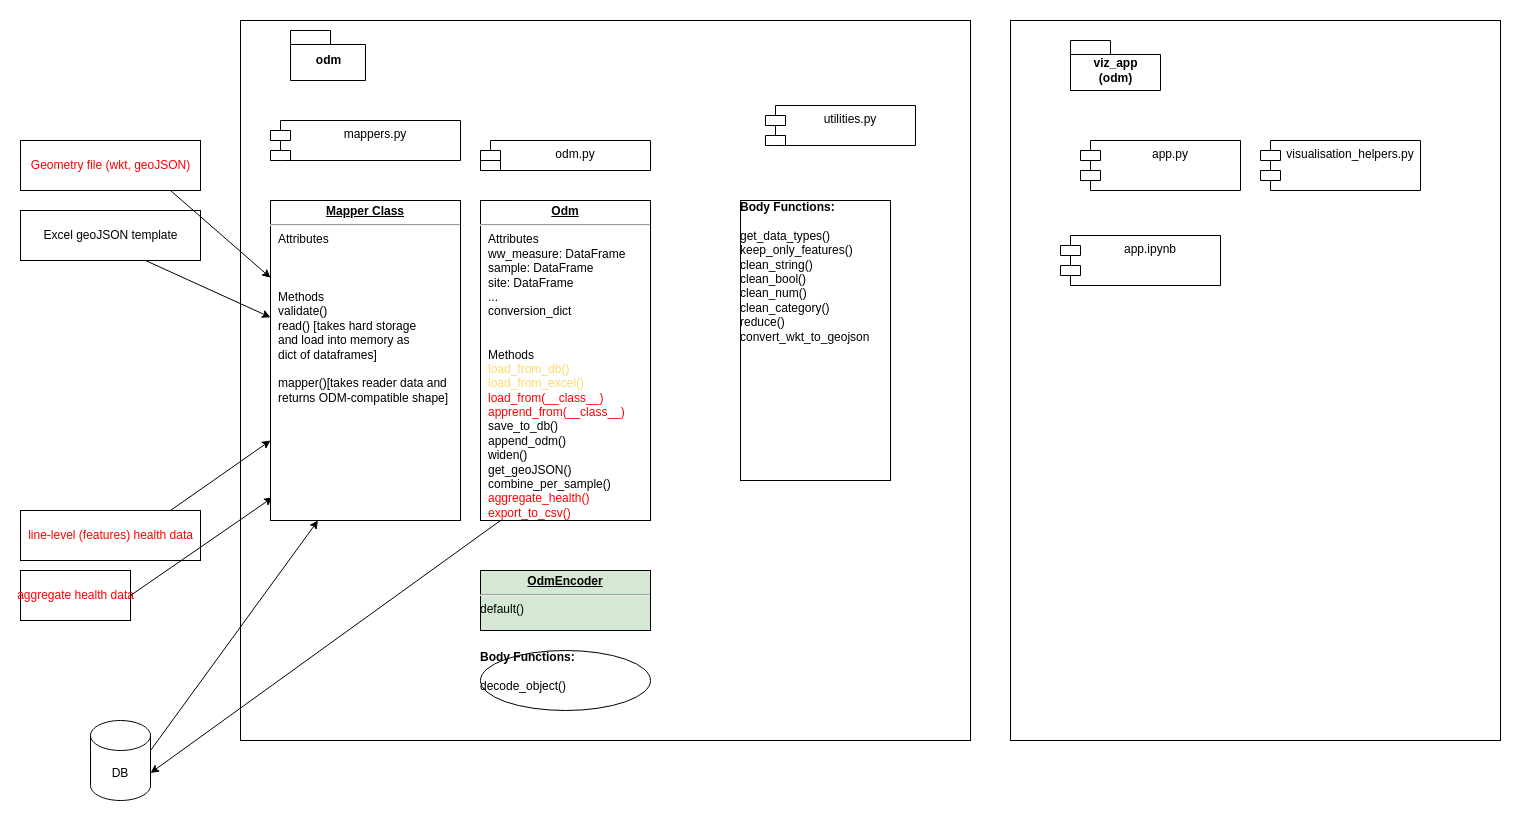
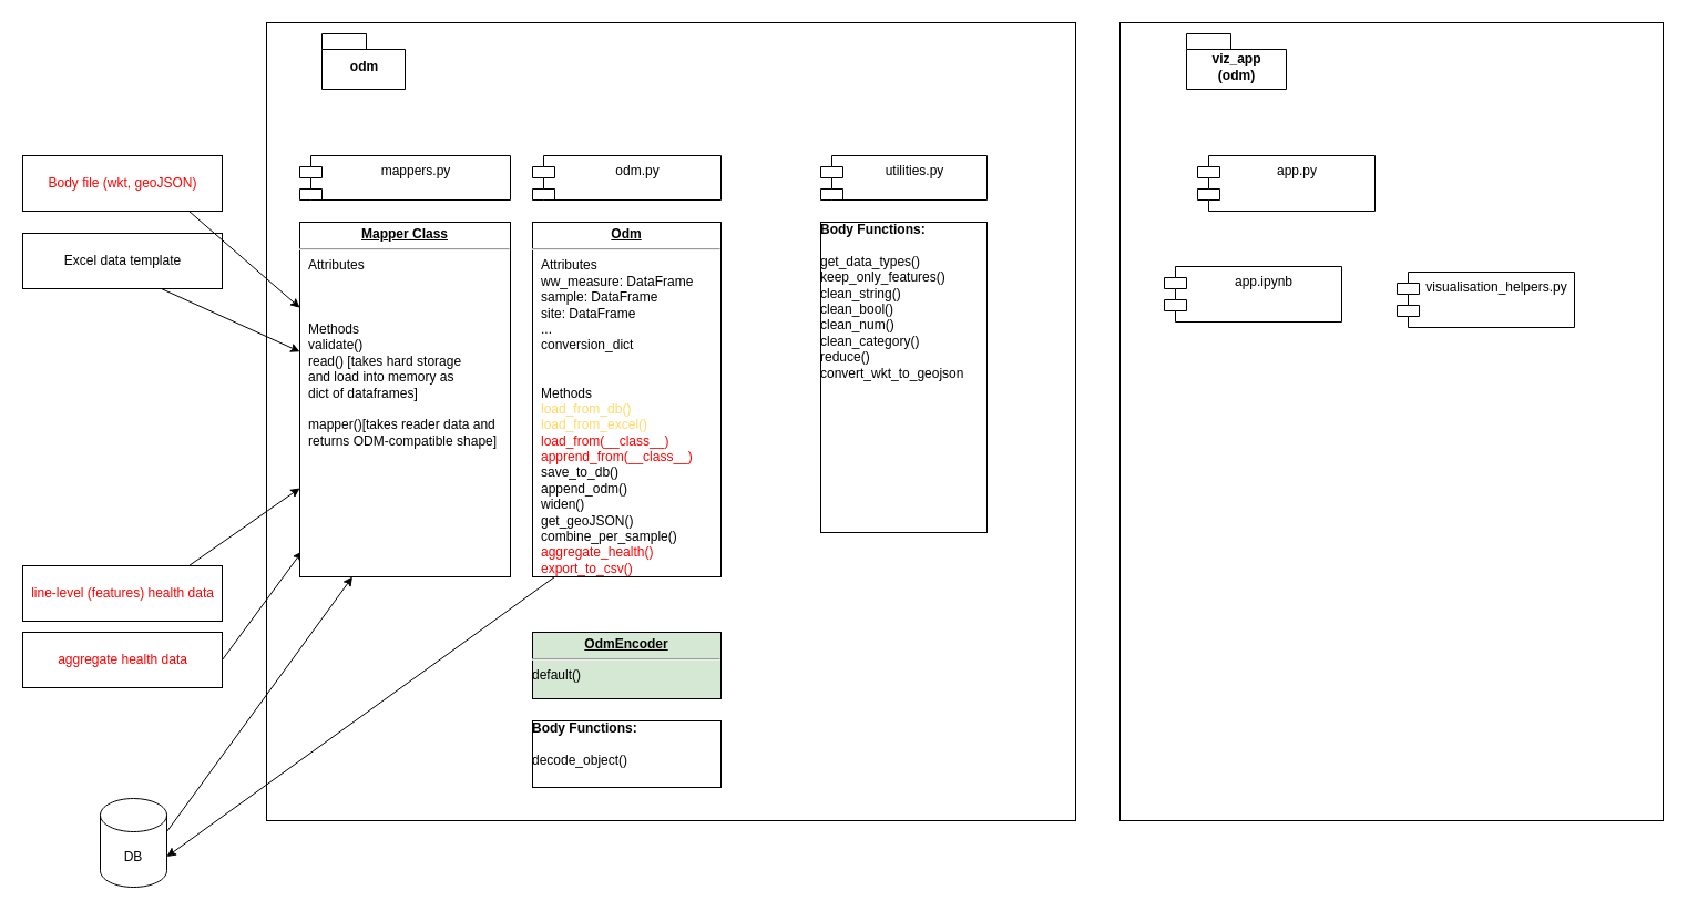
- <mxCell id="25" value="&lt;div&gt;viz_app&lt;/div&gt;&lt;div&gt;(odm)&lt;br&gt;&lt;/div&gt;" style="shape=folder;fontStyle=1;spacingTop=10;tabWidth=40;tabHeight=14;tabPosition=left;html=1;" vertex="1" parent="1"><mxGeometry x="1070" y="40" width="90" height="50" as="geometry" /></mxCell>
+ <mxCell id="25" value="&lt;div&gt;viz_app&lt;/div&gt;&lt;div&gt;(odm)&lt;br&gt;&lt;/div&gt;" style="shape=folder;fontStyle=1;spacingTop=10;tabWidth=40;tabHeight=14;tabPosition=left;html=1;" vertex="1" parent="1"><mxGeometry x="1070" y="30" width="90" height="50" as="geometry" /></mxCell>
- <mxCell id="6" value="utilities.py " style="shape=module;align=left;spacingLeft=20;align=center;verticalAlign=top;" vertex="1" parent="1"><mxGeometry x="765" y="105" width="150" height="40" as="geometry" /></mxCell>
+ <mxCell id="6" value="utilities.py " style="shape=module;align=left;spacingLeft=20;align=center;verticalAlign=top;" vertex="1" parent="1"><mxGeometry x="740" y="140" width="150" height="40" as="geometry" /></mxCell>
- <mxCell id="24" value="mappers.py " style="shape=module;align=left;spacingLeft=20;align=center;verticalAlign=top;" vertex="1" parent="1"><mxGeometry x="270" y="120" width="190" height="40" as="geometry" /></mxCell>
+ <mxCell id="24" value="mappers.py " style="shape=module;align=left;spacingLeft=20;align=center;verticalAlign=top;" vertex="1" parent="1"><mxGeometry x="270" y="140" width="190" height="40" as="geometry" /></mxCell>
- <mxCell id="5" value="odm.py " style="shape=module;align=left;spacingLeft=20;align=center;verticalAlign=top;" vertex="1" parent="1"><mxGeometry x="480" y="140" width="170" height="30" as="geometry" /></mxCell>
+ <mxCell id="5" value="odm.py " style="shape=module;align=left;spacingLeft=20;align=center;verticalAlign=top;" vertex="1" parent="1"><mxGeometry x="480" y="140" width="170" height="40" as="geometry" /></mxCell>
- <mxCell id="17" value="Geometry file (wkt, geoJSON)" style="html=1;fontColor=#FF0000;" vertex="1" parent="1"><mxGeometry x="20" y="140" width="180" height="50" as="geometry" /></mxCell>
+ <mxCell id="17" value="Body file (wkt, geoJSON)" style="html=1;fontColor=#FF0000;" vertex="1" parent="1"><mxGeometry x="20" y="140" width="180" height="50" as="geometry" /></mxCell>
- <mxCell id="7" value="visualisation_helpers.py " style="shape=module;align=left;spacingLeft=20;align=center;verticalAlign=top;" vertex="1" parent="1"><mxGeometry x="1260" y="140" width="160" height="50" as="geometry" /></mxCell>
+ <mxCell id="7" value="visualisation_helpers.py " style="shape=module;align=left;spacingLeft=20;align=center;verticalAlign=top;" vertex="1" parent="1"><mxGeometry x="1260" y="245" width="160" height="50" as="geometry" /></mxCell>
- <mxCell id="12" value="Excel geoJSON template" style="html=1;" vertex="1" parent="1"><mxGeometry x="20" y="210" width="180" height="50" as="geometry" /></mxCell>
+ <mxCell id="12" value="Excel data template" style="html=1;" vertex="1" parent="1"><mxGeometry x="20" y="210" width="180" height="50" as="geometry" /></mxCell>
- <mxCell id="27" value="app.ipynb" style="shape=module;align=left;spacingLeft=20;align=center;verticalAlign=top;" vertex="1" parent="1"><mxGeometry x="1060" y="235" width="160" height="50" as="geometry" /></mxCell>
+ <mxCell id="27" value="app.ipynb" style="shape=module;align=left;spacingLeft=20;align=center;verticalAlign=top;" vertex="1" parent="1"><mxGeometry x="1050" y="240" width="160" height="50" as="geometry" /></mxCell>
- <mxCell id="21" value="aggregate health data" style="html=1;fontColor=#FF0000;" vertex="1" parent="1"><mxGeometry x="20" y="570" width="110" height="50" as="geometry" /></mxCell>
+ <mxCell id="21" value="aggregate health data" style="html=1;fontColor=#FF0000;" vertex="1" parent="1"><mxGeometry x="20" y="570" width="180" height="50" as="geometry" /></mxCell>
- <mxCell id="10" value="&lt;div&gt;&lt;b&gt;Body Functions:&lt;/b&gt;&lt;/div&gt;&lt;div&gt;&lt;br&gt;&lt;/div&gt;&lt;div&gt;decode_object()&lt;br&gt;&lt;/div&gt;" style="ellipse;verticalAlign=top;align=left;overflow=fill;fontSize=12;fontFamily=Helvetica;html=1;" vertex="1" parent="1"><mxGeometry x="480" y="650" width="170" height="60" as="geometry" /></mxCell>
+ <mxCell id="10" value="&lt;div&gt;&lt;b&gt;Body Functions:&lt;/b&gt;&lt;/div&gt;&lt;div&gt;&lt;br&gt;&lt;/div&gt;&lt;div&gt;decode_object()&lt;br&gt;&lt;/div&gt;" style="verticalAlign=top;align=left;overflow=fill;fontSize=12;fontFamily=Helvetica;html=1;" vertex="1" parent="1"><mxGeometry x="480" y="650" width="170" height="60" as="geometry" /></mxCell>
